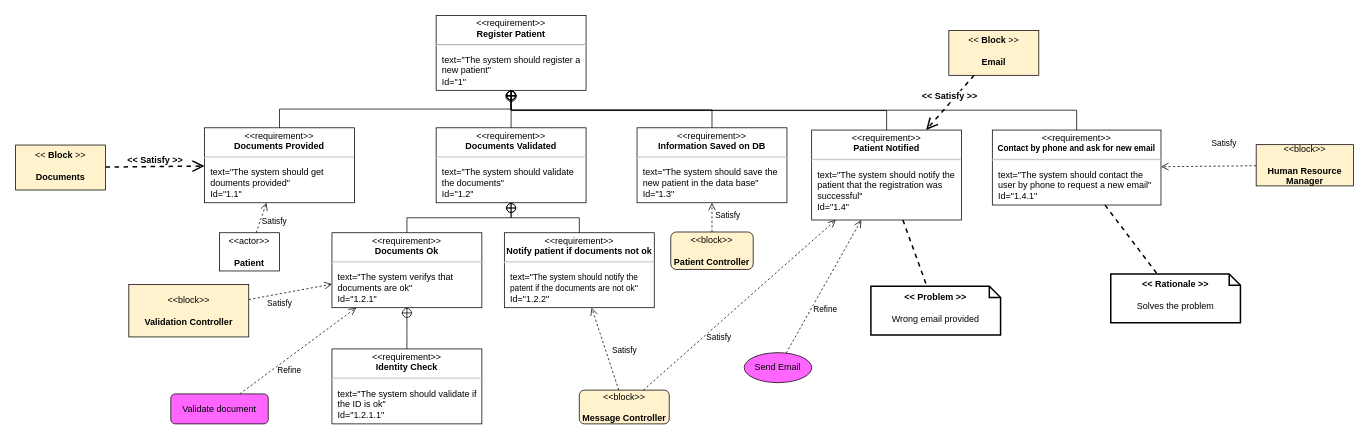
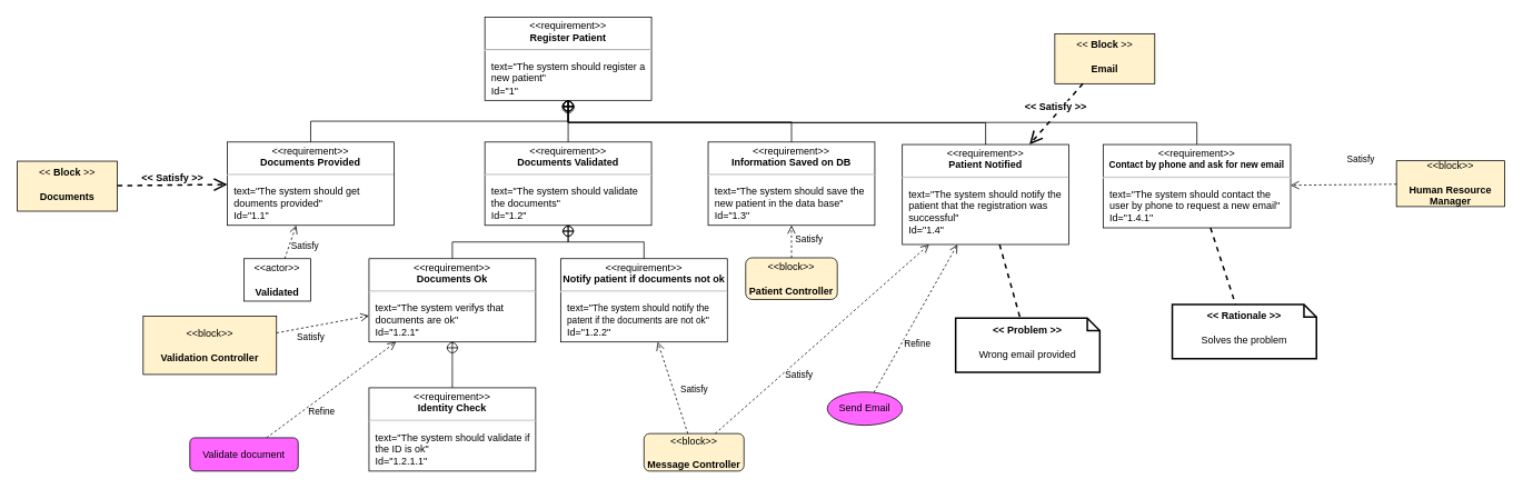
- <mxCell id="12" value="&amp;lt;&amp;lt;actor&amp;gt;&amp;gt;&lt;br&gt;&lt;br&gt;&lt;b&gt;Patient&lt;/b&gt;" style="html=1;align=center;verticalAlign=middle;dashed=0;whiteSpace=wrap;" parent="1" vertex="1"><mxGeometry x="292" y="310" width="80" height="51" as="geometry" /></mxCell>
+ <mxCell id="12" value="&amp;lt;&amp;lt;actor&amp;gt;&amp;gt;&lt;br&gt;&lt;br&gt;&lt;b&gt;Validated&lt;/b&gt;" style="html=1;align=center;verticalAlign=middle;dashed=0;whiteSpace=wrap;" parent="1" vertex="1"><mxGeometry x="292" y="310" width="80" height="51" as="geometry" /></mxCell>
- <mxCell id="40" value="&lt;span style=&quot;background-color: initial;&quot;&gt;&lt;b&gt;&amp;lt;&amp;lt; Rationale &amp;gt;&amp;gt;&lt;/b&gt;&lt;/span&gt;&lt;div&gt;&lt;div style=&quot;font-weight: bold; text-align: left;&quot;&gt;&lt;br&gt;&lt;/div&gt;&lt;div style=&quot;&quot;&gt;Solves the problem&lt;/div&gt;&lt;/div&gt;" style="shape=note;size=15;align=center;spacingLeft=0;html=1;whiteSpace=wrap;verticalAlign=top;strokeWidth=2;" parent="1" vertex="1"><mxGeometry x="1481" y="365" width="173" height="65" as="geometry" /></mxCell>
+ <mxCell id="40" value="&lt;span style=&quot;background-color: initial;&quot;&gt;&lt;b&gt;&amp;lt;&amp;lt; Rationale &amp;gt;&amp;gt;&lt;/b&gt;&lt;/span&gt;&lt;div&gt;&lt;div style=&quot;font-weight: bold; text-align: left;&quot;&gt;&lt;br&gt;&lt;/div&gt;&lt;div style=&quot;&quot;&gt;Solves the problem&lt;/div&gt;&lt;/div&gt;" style="shape=note;size=15;align=center;spacingLeft=0;html=1;whiteSpace=wrap;verticalAlign=top;strokeWidth=2;" parent="1" vertex="1"><mxGeometry x="1406" y="365" width="173" height="65" as="geometry" /></mxCell>
- <mxCell id="38" value="&lt;span style=&quot;background-color: initial;&quot;&gt;&lt;b&gt;&amp;lt;&amp;lt; Problem &amp;gt;&amp;gt;&lt;/b&gt;&lt;/span&gt;&lt;div&gt;&lt;div style=&quot;font-weight: bold; text-align: left;&quot;&gt;&lt;br&gt;&lt;/div&gt;&lt;div style=&quot;&quot;&gt;Wrong email provided&lt;/div&gt;&lt;/div&gt;" style="shape=note;size=15;align=center;spacingLeft=0;html=1;whiteSpace=wrap;verticalAlign=top;strokeWidth=2;" parent="1" vertex="1"><mxGeometry x="1161" y="381.5" width="173" height="65" as="geometry" /></mxCell>
+ <mxCell id="38" value="&lt;span style=&quot;background-color: initial;&quot;&gt;&lt;b&gt;&amp;lt;&amp;lt; Problem &amp;gt;&amp;gt;&lt;/b&gt;&lt;/span&gt;&lt;div&gt;&lt;div style=&quot;font-weight: bold; text-align: left;&quot;&gt;&lt;br&gt;&lt;/div&gt;&lt;div style=&quot;&quot;&gt;Wrong email provided&lt;/div&gt;&lt;/div&gt;" style="shape=note;size=15;align=center;spacingLeft=0;html=1;whiteSpace=wrap;verticalAlign=top;strokeWidth=2;" parent="1" vertex="1"><mxGeometry x="1146" y="381.5" width="173" height="65" as="geometry" /></mxCell>
